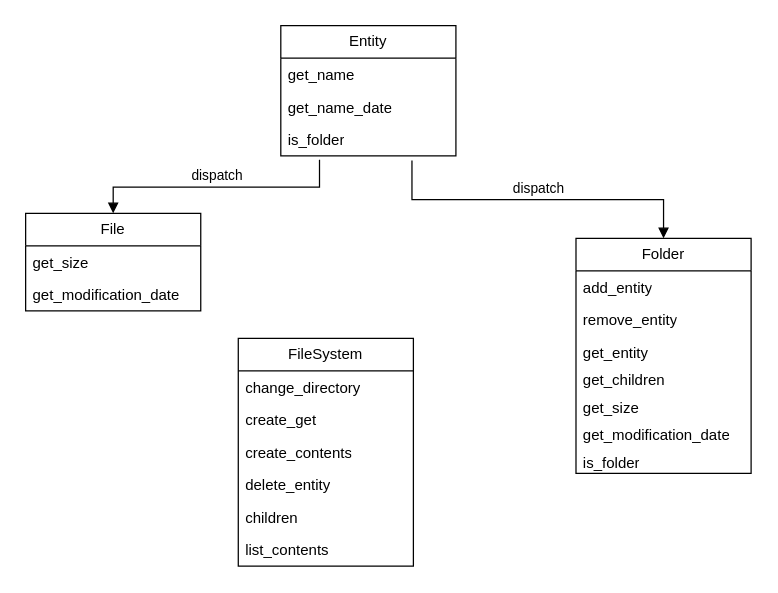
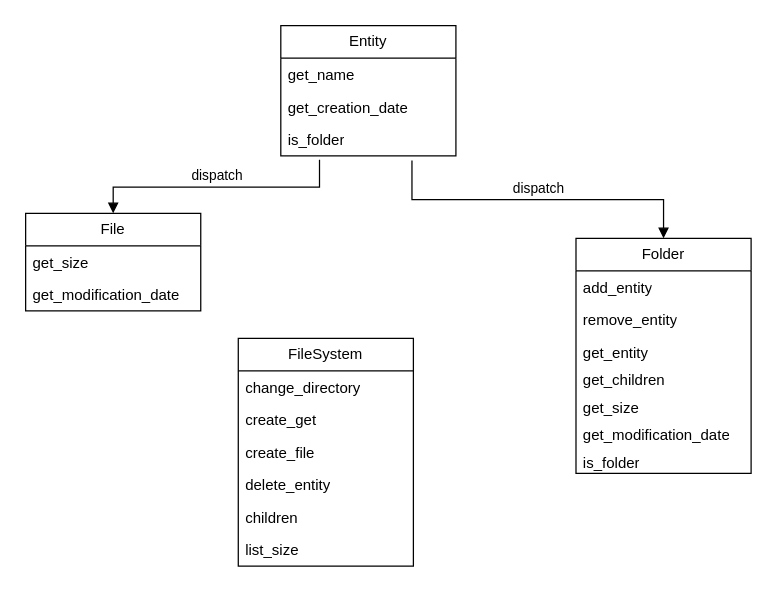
- <mxCell id="4" value="get_name_date" style="text;strokeColor=none;fillColor=none;align=left;verticalAlign=top;spacingLeft=4;spacingRight=4;overflow=hidden;rotatable=0;points=[[0,0.5],[1,0.5]];portConstraint=eastwest;whiteSpace=wrap;html=1;" parent="2" vertex="1"><mxGeometry y="52" width="140" height="26" as="geometry" /></mxCell>
+ <mxCell id="4" value="get_creation_date" style="text;strokeColor=none;fillColor=none;align=left;verticalAlign=top;spacingLeft=4;spacingRight=4;overflow=hidden;rotatable=0;points=[[0,0.5],[1,0.5]];portConstraint=eastwest;whiteSpace=wrap;html=1;" parent="2" vertex="1"><mxGeometry y="52" width="140" height="26" as="geometry" /></mxCell>
- <mxCell id="22" value="create_contents" style="text;strokeColor=none;fillColor=none;align=left;verticalAlign=top;spacingLeft=4;spacingRight=4;overflow=hidden;rotatable=0;points=[[0,0.5],[1,0.5]];portConstraint=eastwest;whiteSpace=wrap;html=1;" parent="19" vertex="1"><mxGeometry y="78" width="140" height="26" as="geometry" /></mxCell>
+ <mxCell id="22" value="create_file" style="text;strokeColor=none;fillColor=none;align=left;verticalAlign=top;spacingLeft=4;spacingRight=4;overflow=hidden;rotatable=0;points=[[0,0.5],[1,0.5]];portConstraint=eastwest;whiteSpace=wrap;html=1;" parent="19" vertex="1"><mxGeometry y="78" width="140" height="26" as="geometry" /></mxCell>
- <mxCell id="25" value="list_contents" style="text;strokeColor=none;fillColor=none;align=left;verticalAlign=top;spacingLeft=4;spacingRight=4;overflow=hidden;rotatable=0;points=[[0,0.5],[1,0.5]];portConstraint=eastwest;whiteSpace=wrap;html=1;" parent="19" vertex="1"><mxGeometry y="156" width="140" height="26" as="geometry" /></mxCell>
+ <mxCell id="25" value="list_size" style="text;strokeColor=none;fillColor=none;align=left;verticalAlign=top;spacingLeft=4;spacingRight=4;overflow=hidden;rotatable=0;points=[[0,0.5],[1,0.5]];portConstraint=eastwest;whiteSpace=wrap;html=1;" parent="19" vertex="1"><mxGeometry y="156" width="140" height="26" as="geometry" /></mxCell>
